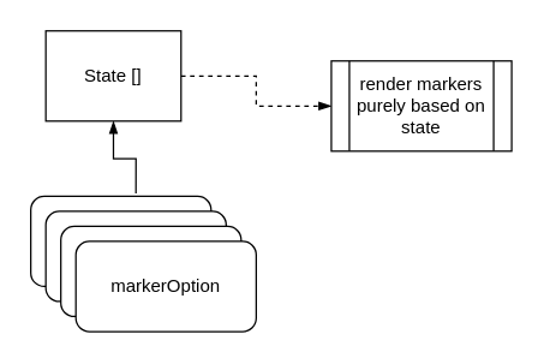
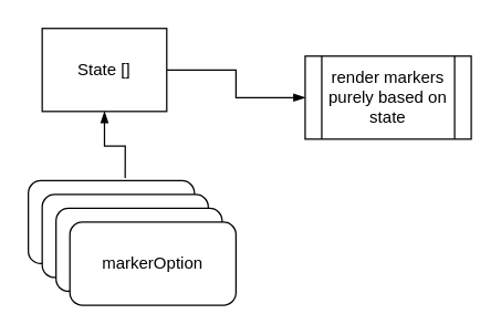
- <mxCell id="3" style="edgeStyle=orthogonalEdgeStyle;rounded=0;orthogonalLoop=1;jettySize=auto;html=1;exitX=1;exitY=0.5;exitDx=0;exitDy=0;entryX=0;entryY=0.5;entryDx=0;entryDy=0;startArrow=none;startFill=0;endArrow=blockThin;endFill=1;dashed=1;" edge="1" parent="1" source="4" target="9"><mxGeometry relative="1" as="geometry" /></mxCell>
+ <mxCell id="3" style="edgeStyle=orthogonalEdgeStyle;rounded=0;orthogonalLoop=1;jettySize=auto;html=1;exitX=1;exitY=0.5;exitDx=0;exitDy=0;entryX=0;entryY=0.5;entryDx=0;entryDy=0;startArrow=none;startFill=0;endArrow=blockThin;endFill=1;" edge="1" parent="1" source="4" target="9"><mxGeometry relative="1" as="geometry" /></mxCell>
